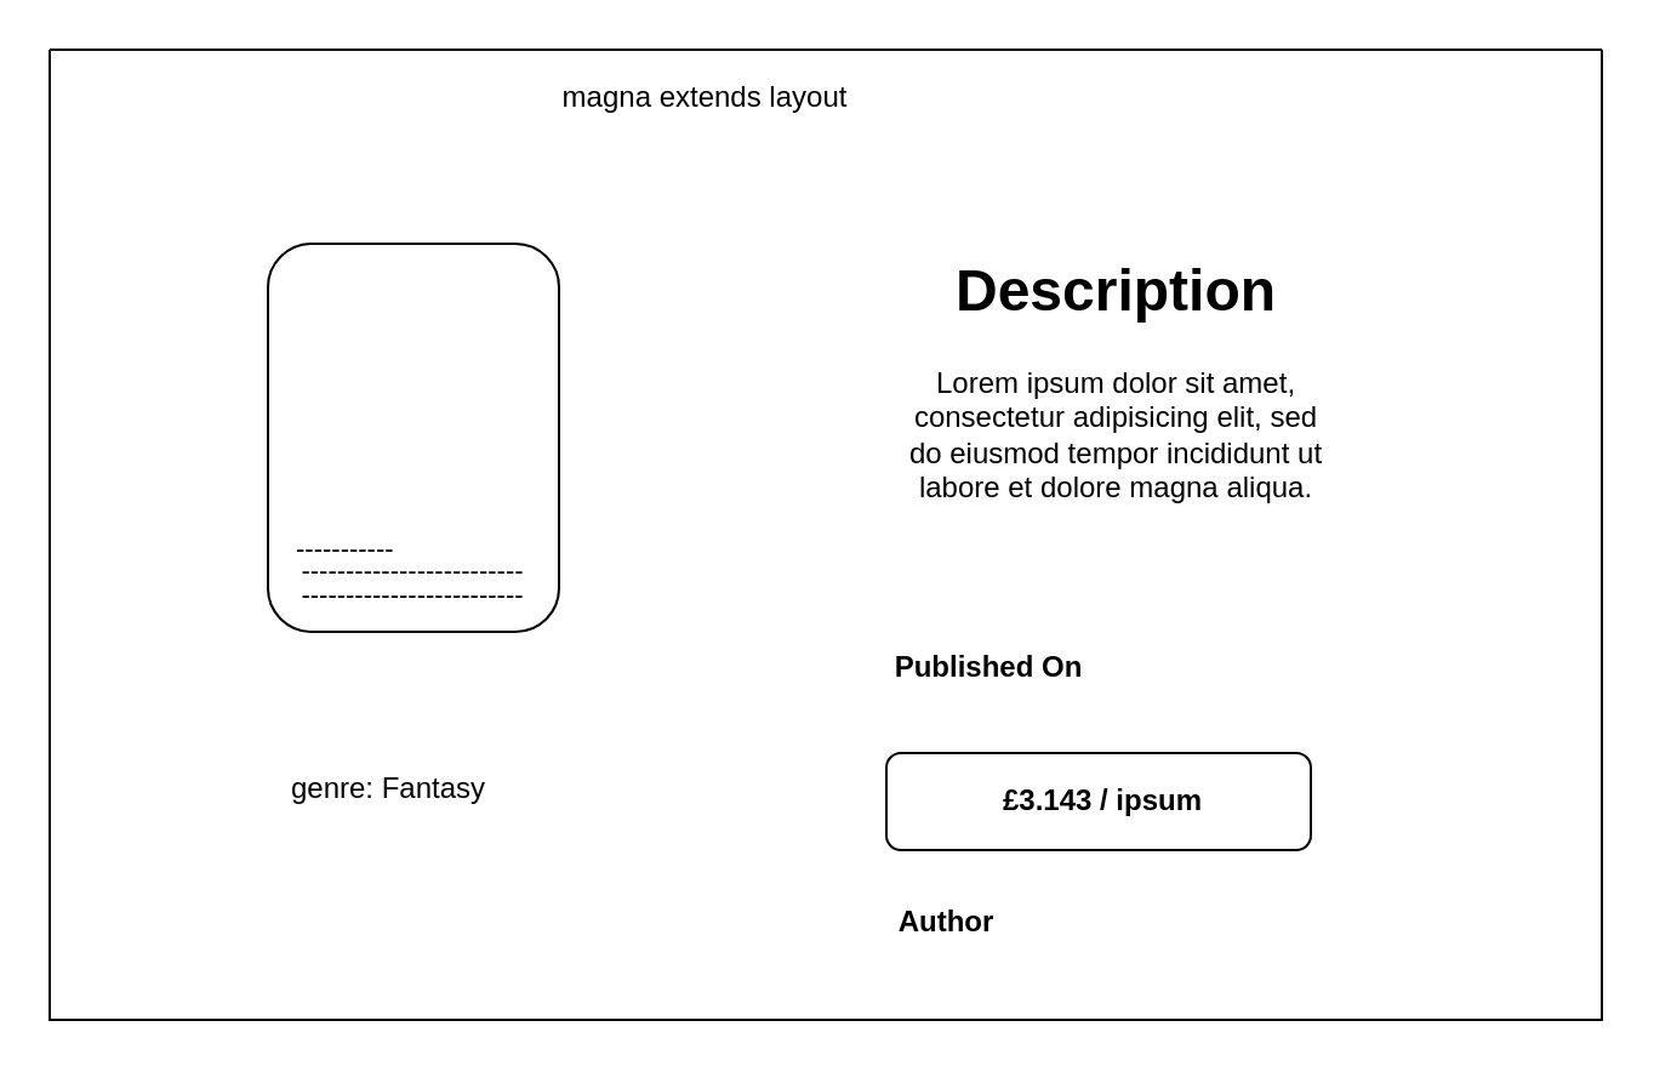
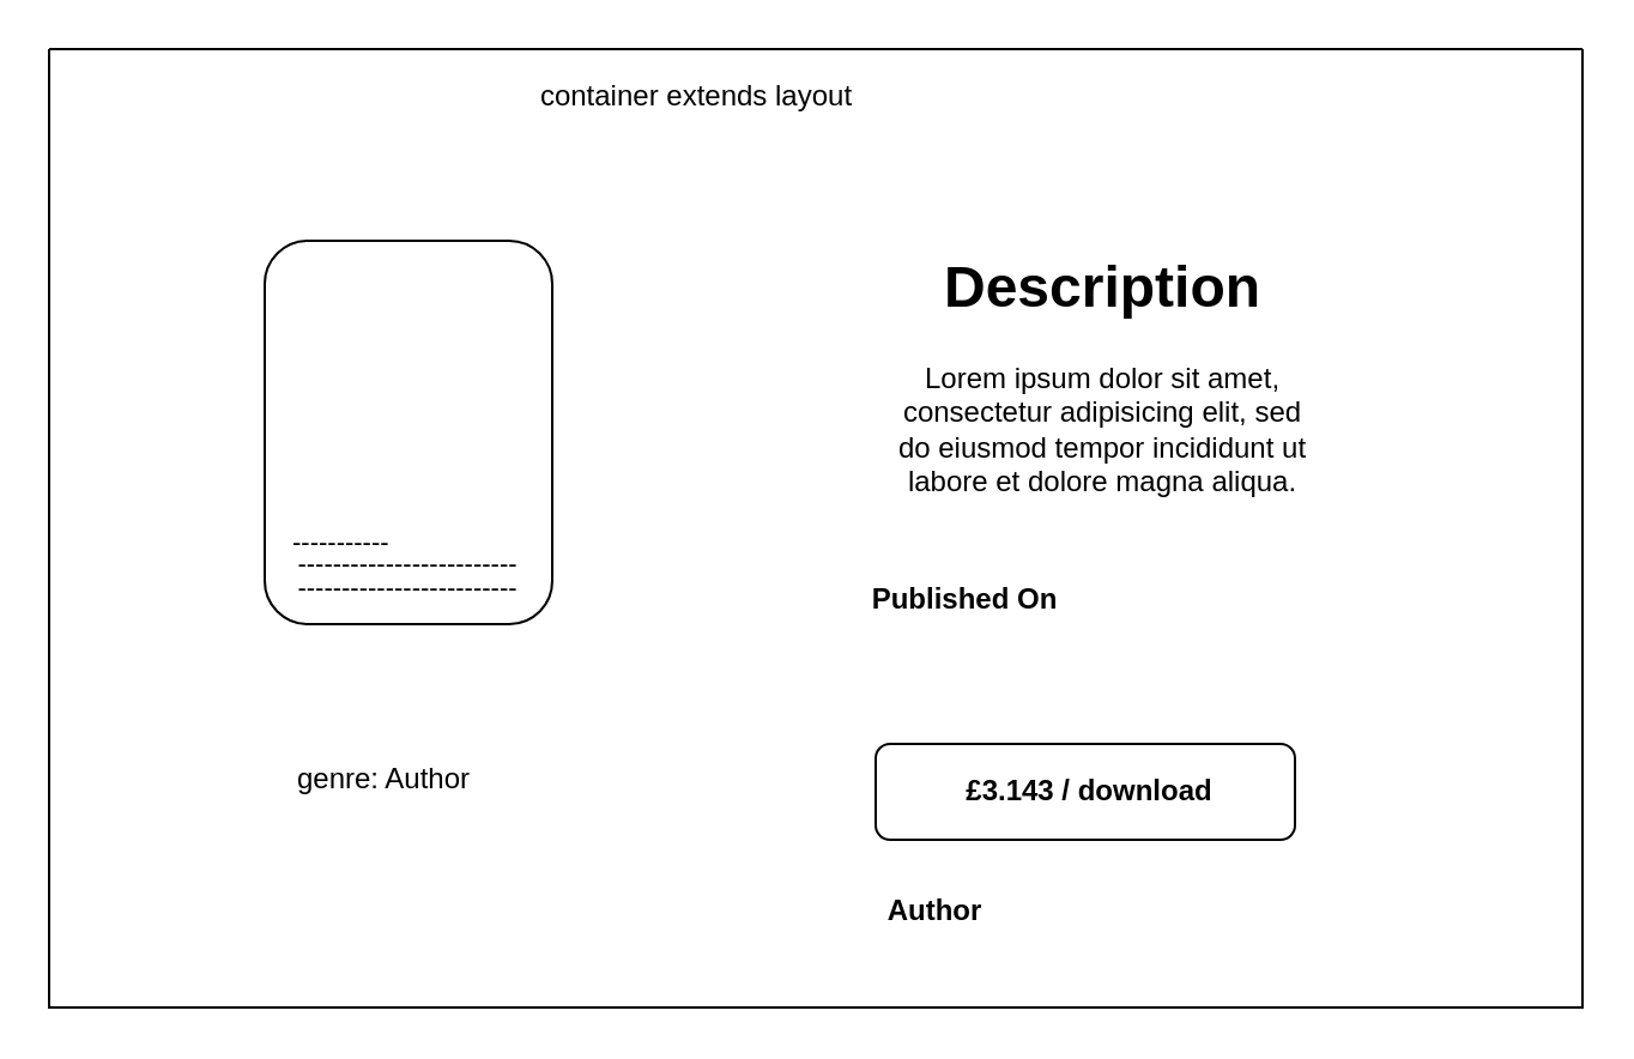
- <mxCell id="14" value="magna extends layout" style="text;html=1;align=center;verticalAlign=middle;resizable=0;points=[];autosize=1;strokeColor=none;fillColor=none;" vertex="1" parent="1"><mxGeometry x="215" y="30" width="150" height="20" as="geometry" /></mxCell>
+ <mxCell id="14" value="container extends layout" style="text;html=1;align=center;verticalAlign=middle;resizable=0;points=[];autosize=1;strokeColor=none;fillColor=none;" vertex="1" parent="1"><mxGeometry x="215" y="30" width="150" height="20" as="geometry" /></mxCell>
- <mxCell id="10" value="&lt;b&gt;Published On&lt;/b&gt;" style="text;html=1;strokeColor=none;fillColor=none;align=center;verticalAlign=middle;whiteSpace=wrap;rounded=0;" vertex="1" parent="2"><mxGeometry x="345" y="240" width="85" height="30" as="geometry" /></mxCell>
+ <mxCell id="10" value="&lt;b&gt;Published On&lt;/b&gt;" style="text;html=1;strokeColor=none;fillColor=none;align=center;verticalAlign=middle;whiteSpace=wrap;rounded=0;" vertex="1" parent="2"><mxGeometry x="340" y="215" width="85" height="30" as="geometry" /></mxCell>
- <mxCell id="11" value="genre: Fantasy" style="text;html=1;strokeColor=none;fillColor=none;align=center;verticalAlign=middle;whiteSpace=wrap;rounded=0;" vertex="1" parent="2"><mxGeometry x="70" y="290" width="140" height="30" as="geometry" /></mxCell>
+ <mxCell id="11" value="genre: Author" style="text;html=1;strokeColor=none;fillColor=none;align=center;verticalAlign=middle;whiteSpace=wrap;rounded=0;" vertex="1" parent="2"><mxGeometry x="70" y="290" width="140" height="30" as="geometry" /></mxCell>
- <mxCell id="13" value="&lt;b&gt;£3.143 / ipsum&lt;/b&gt;" style="text;html=1;strokeColor=none;fillColor=none;align=center;verticalAlign=middle;whiteSpace=wrap;rounded=0;" vertex="1" parent="2"><mxGeometry x="357.5" y="295" width="152.5" height="30" as="geometry" /></mxCell>
+ <mxCell id="13" value="&lt;b&gt;£3.143 / download&lt;/b&gt;" style="text;html=1;strokeColor=none;fillColor=none;align=center;verticalAlign=middle;whiteSpace=wrap;rounded=0;" vertex="1" parent="2"><mxGeometry x="357.5" y="295" width="152.5" height="30" as="geometry" /></mxCell>
